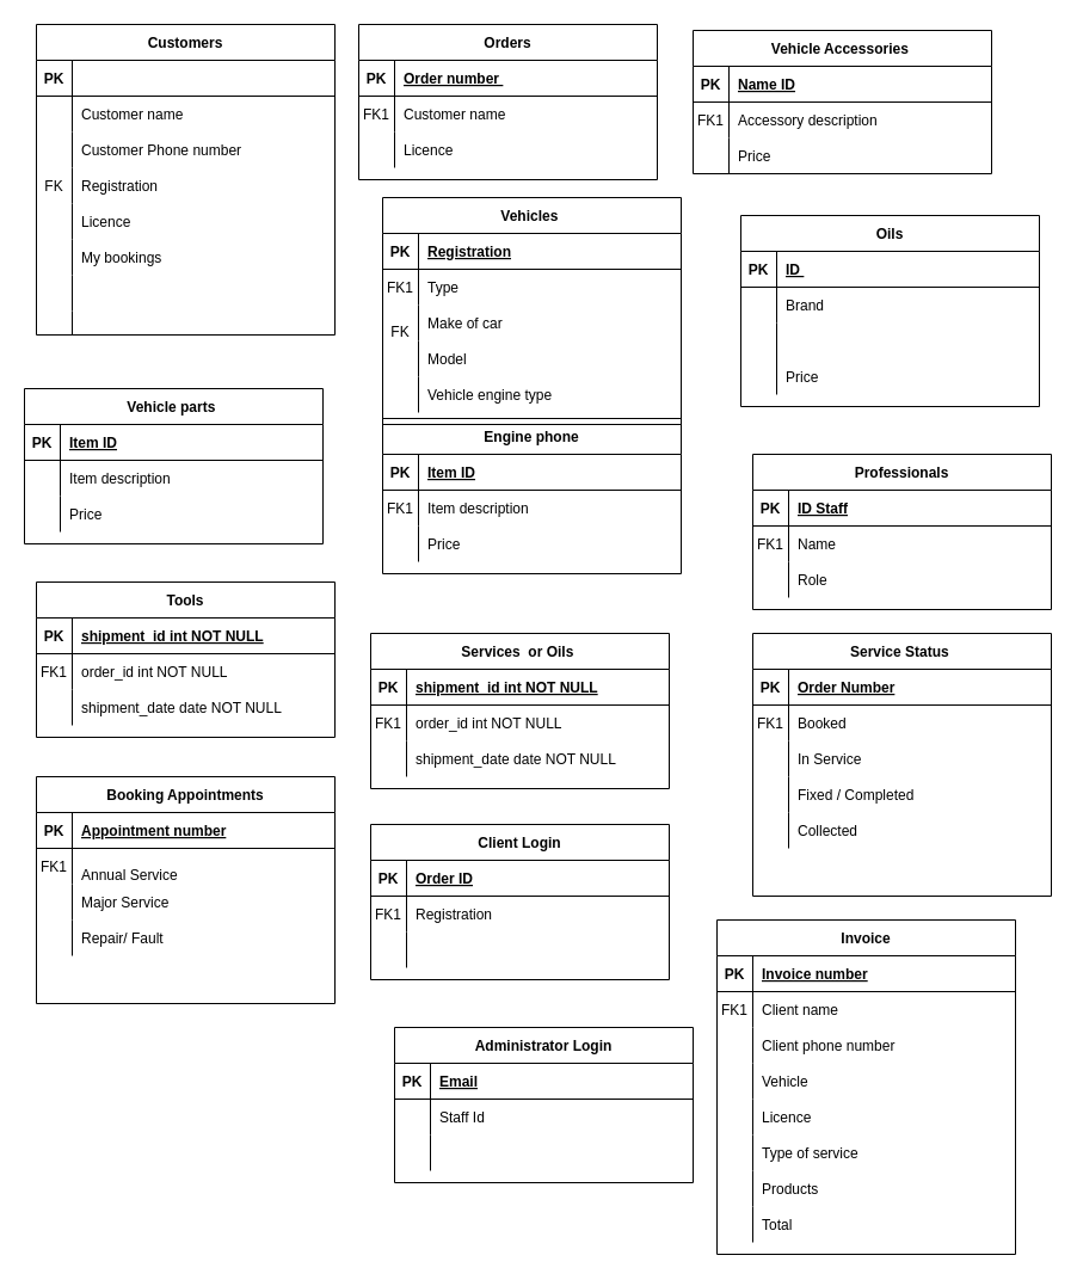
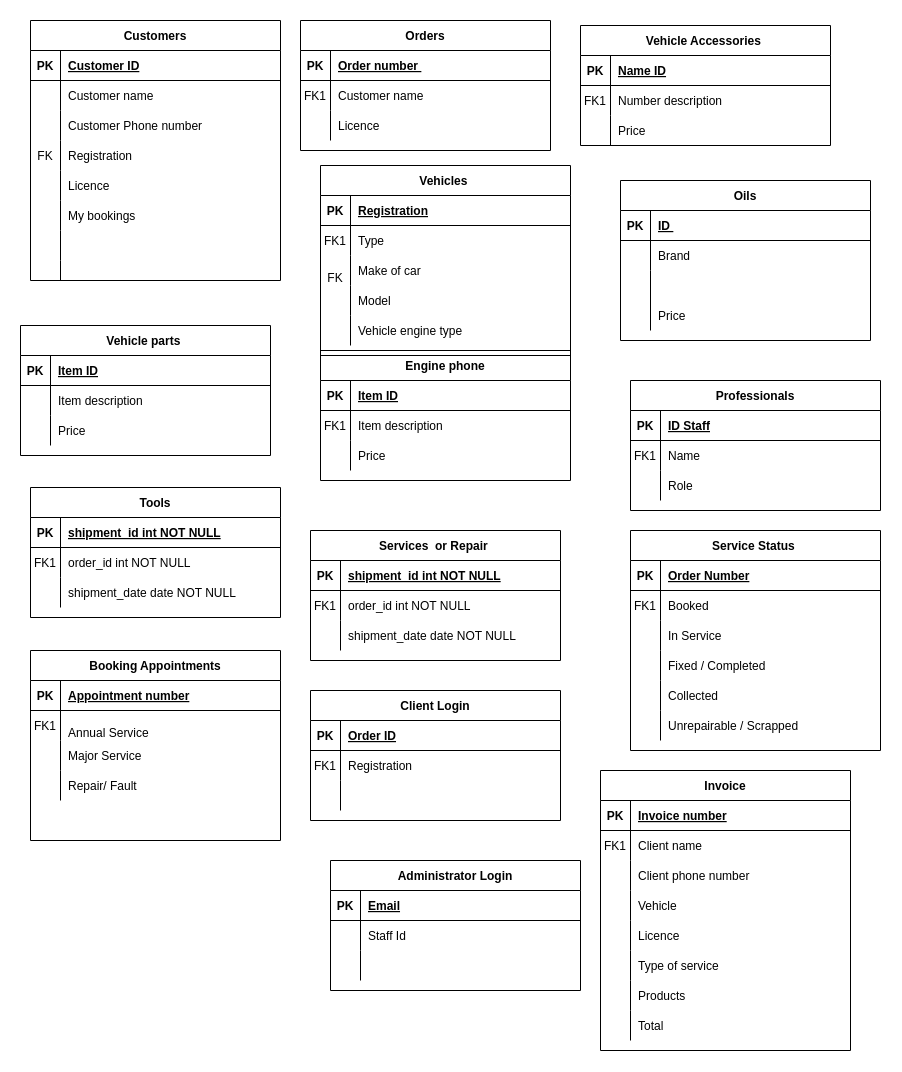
+ <mxCell id="25" value="Customer ID" style="shape=partialRectangle;overflow=hidden;connectable=0;fillColor=none;top=0;left=0;bottom=0;right=0;align=left;spacingLeft=6;fontStyle=5;" parent="23" vertex="1"><mxGeometry x="30" width="220" height="30" as="geometry"><mxRectangle width="220" height="30" as="alternateBounds" /></mxGeometry></mxCell>
- <mxCell id="53" value="Accessory description" style="shape=partialRectangle;overflow=hidden;connectable=0;fillColor=none;top=0;left=0;bottom=0;right=0;align=left;spacingLeft=6;" vertex="1" parent="51"><mxGeometry x="30" width="220" height="30" as="geometry"><mxRectangle width="220" height="30" as="alternateBounds" /></mxGeometry></mxCell>
+ <mxCell id="53" value="Number description" style="shape=partialRectangle;overflow=hidden;connectable=0;fillColor=none;top=0;left=0;bottom=0;right=0;align=left;spacingLeft=6;" vertex="1" parent="51"><mxGeometry x="30" width="220" height="30" as="geometry"><mxRectangle width="220" height="30" as="alternateBounds" /></mxGeometry></mxCell>
- <mxCell id="89" value="Services  or Oils " style="shape=table;startSize=30;container=1;collapsible=1;childLayout=tableLayout;fixedRows=1;rowLines=0;fontStyle=1;align=center;resizeLast=1;" vertex="1" parent="1"><mxGeometry x="310" y="530" width="250" height="130" as="geometry" /></mxCell>
+ <mxCell id="89" value="Services  or Repair " style="shape=table;startSize=30;container=1;collapsible=1;childLayout=tableLayout;fixedRows=1;rowLines=0;fontStyle=1;align=center;resizeLast=1;" vertex="1" parent="1"><mxGeometry x="310" y="530" width="250" height="130" as="geometry" /></mxCell>
+ <mxCell id="178" value="Unrepairable / Scrapped" style="shape=partialRectangle;overflow=hidden;connectable=0;fillColor=none;top=0;left=0;bottom=0;right=0;align=left;spacingLeft=6;" vertex="1" parent="176"><mxGeometry x="30" width="220" height="30" as="geometry"><mxRectangle width="220" height="30" as="alternateBounds" /></mxGeometry></mxCell>
